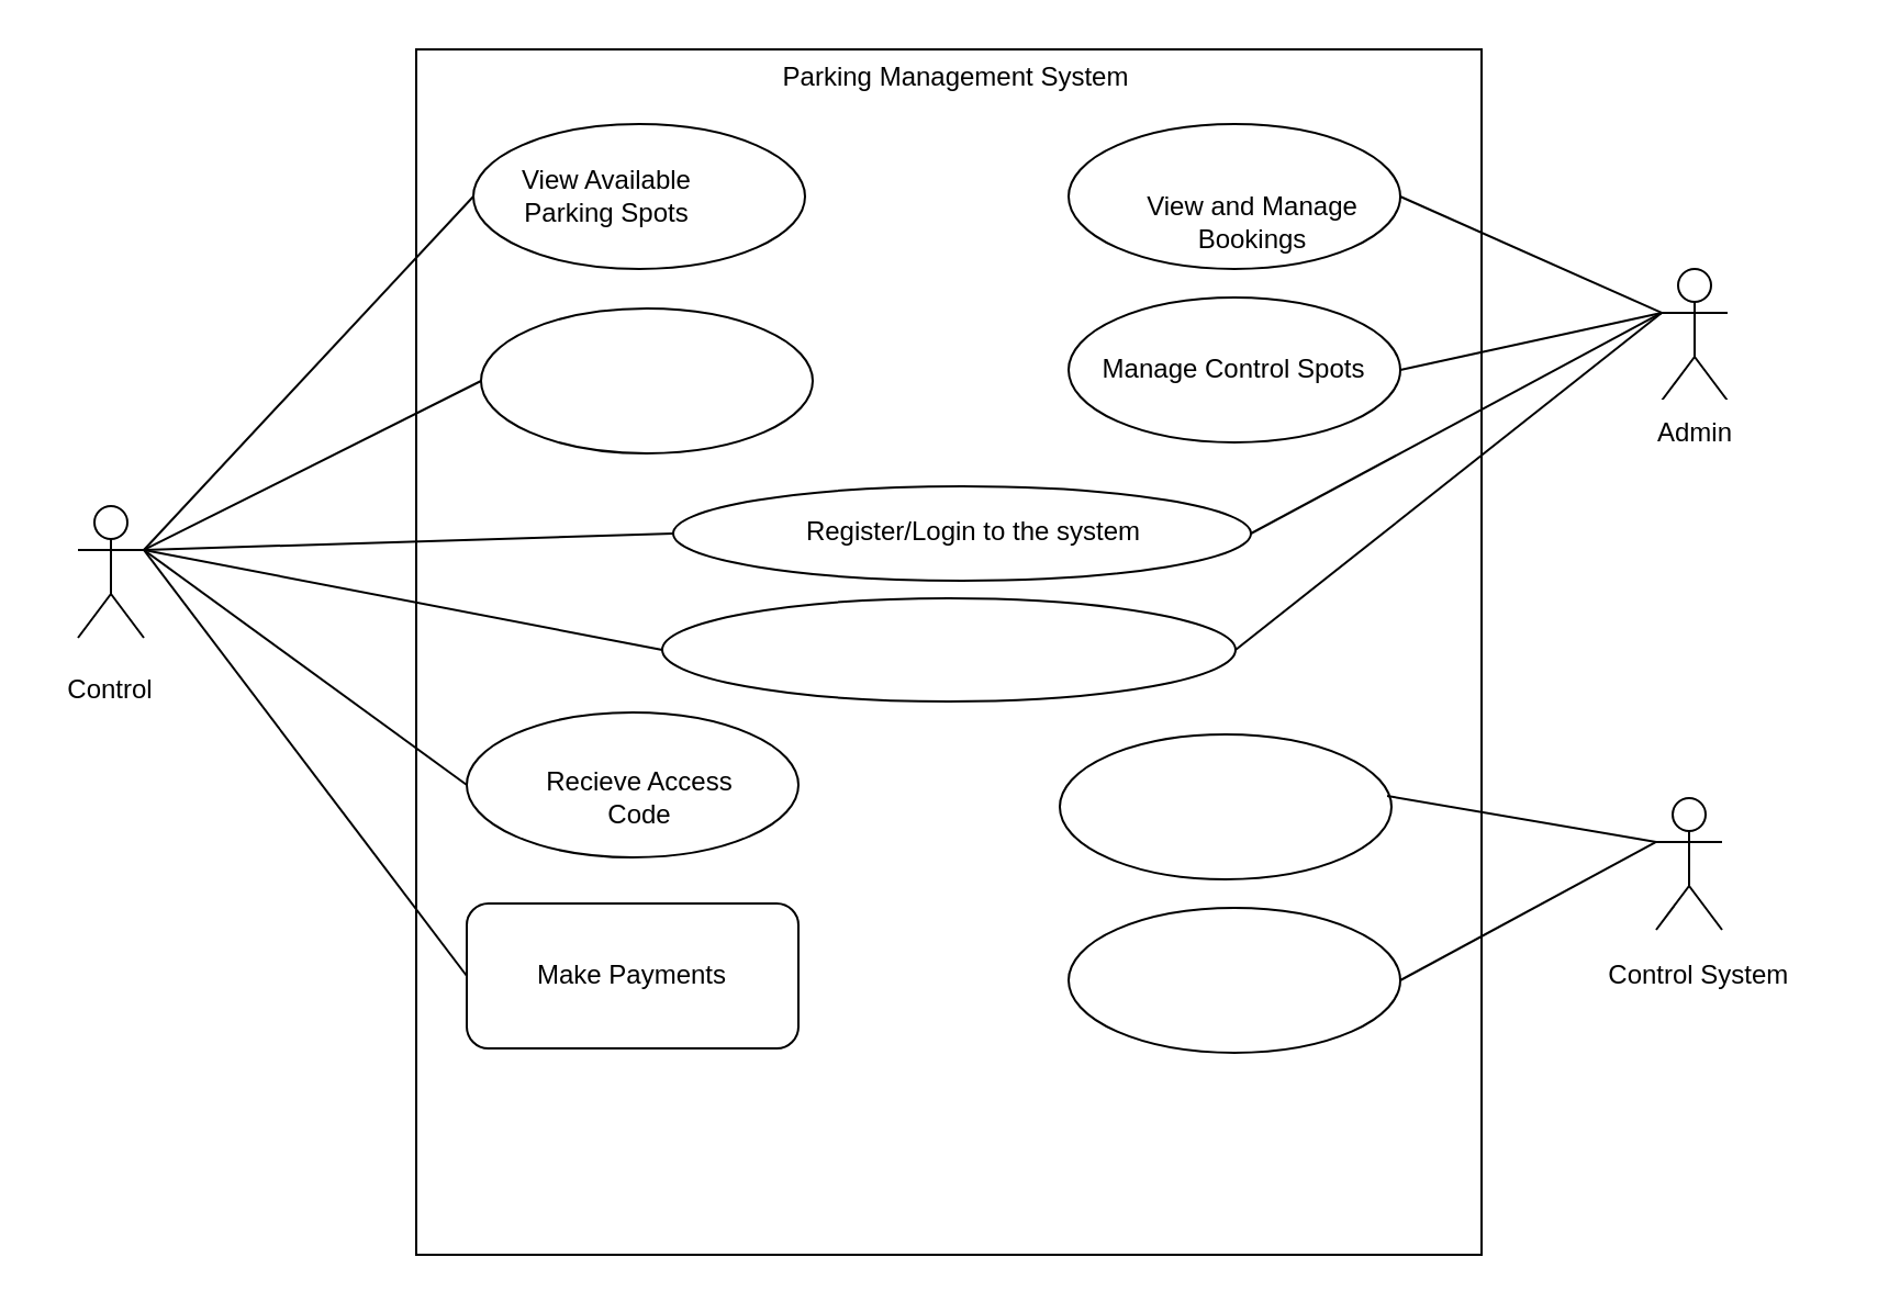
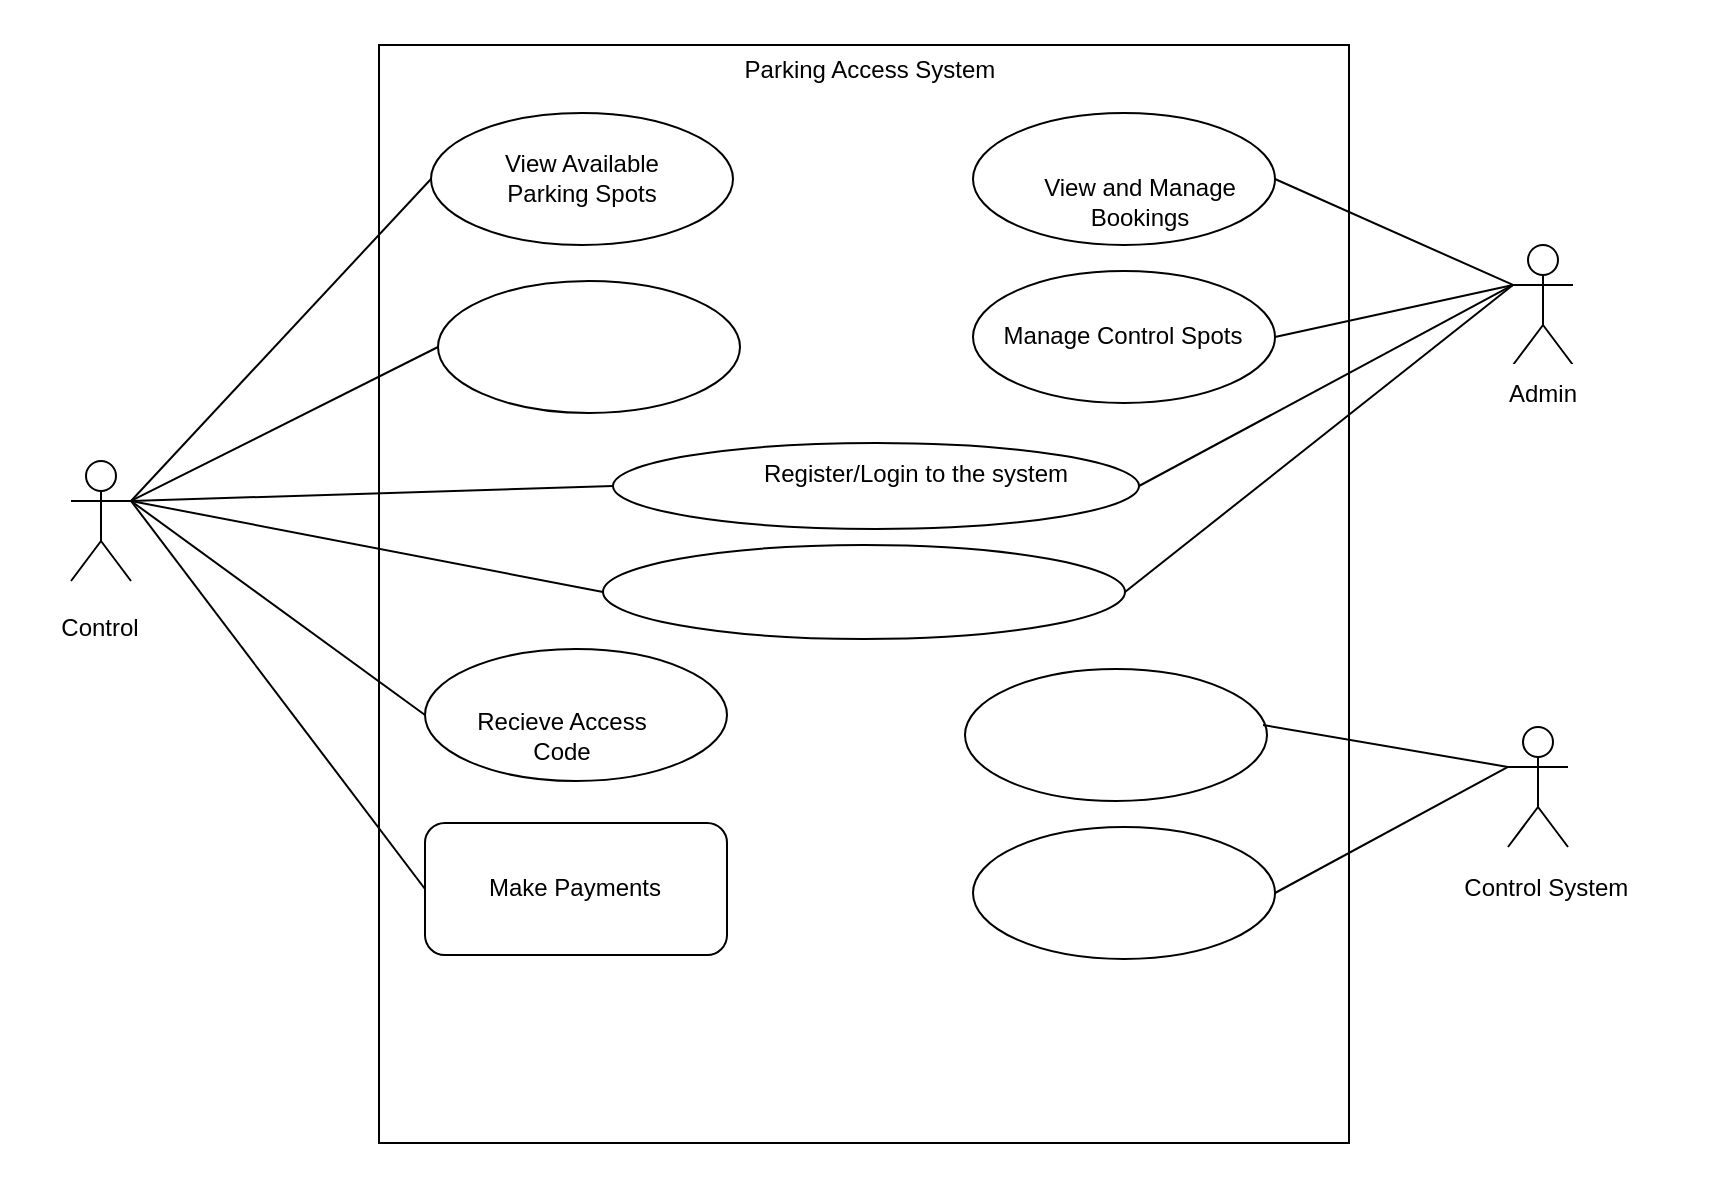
- <mxCell id="19" value="Parking Management System" style="text;html=1;strokeColor=none;fillColor=none;align=center;verticalAlign=middle;whiteSpace=wrap;rounded=0;fontColor=#000000;" parent="1" vertex="1"><mxGeometry x="328" y="20" width="214" height="30" as="geometry" /></mxCell>
+ <mxCell id="19" value="Parking Access System" style="text;html=1;strokeColor=none;fillColor=none;align=center;verticalAlign=middle;whiteSpace=wrap;rounded=0;fontColor=#000000;" parent="1" vertex="1"><mxGeometry x="328" y="20" width="214" height="30" as="geometry" /></mxCell>
- <mxCell id="27" value="View Available Parking Spots" style="text;html=1;strokeColor=none;fillColor=none;align=center;verticalAlign=middle;whiteSpace=wrap;rounded=0;fontColor=#000000;" parent="25" vertex="1"><mxGeometry x="2.5" y="18" width="116" height="30" as="geometry" /></mxCell>
+ <mxCell id="27" value="View Available Parking Spots" style="text;html=1;strokeColor=none;fillColor=none;align=center;verticalAlign=middle;whiteSpace=wrap;rounded=0;fontColor=#000000;" parent="25" vertex="1"><mxGeometry x="17.5" y="18" width="116" height="30" as="geometry" /></mxCell>
- <mxCell id="24" value="Register/Login to the system" style="text;html=1;strokeColor=none;fillColor=none;align=center;verticalAlign=middle;whiteSpace=wrap;rounded=0;fontColor=#000000;" parent="22" vertex="1"><mxGeometry x="35.705" y="7.364" width="202.04" height="27.273" as="geometry" /></mxCell>
+ <mxCell id="24" value="Register/Login to the system" style="text;html=1;strokeColor=none;fillColor=none;align=center;verticalAlign=middle;whiteSpace=wrap;rounded=0;fontColor=#000000;" parent="22" vertex="1"><mxGeometry x="50.705" y="2.364" width="202.04" height="27.273" as="geometry" /></mxCell>
- <mxCell id="9" value="Recieve Access Code" style="text;html=1;strokeColor=none;fillColor=none;align=center;verticalAlign=middle;whiteSpace=wrap;rounded=0;fontColor=#000000;" parent="1" vertex="1"><mxGeometry x="232.5" y="348" width="116" height="30" as="geometry" /></mxCell>
+ <mxCell id="9" value="Recieve Access Code" style="text;html=1;strokeColor=none;fillColor=none;align=center;verticalAlign=middle;whiteSpace=wrap;rounded=0;fontColor=#000000;" parent="1" vertex="1"><mxGeometry x="222.5" y="353" width="116" height="30" as="geometry" /></mxCell>
